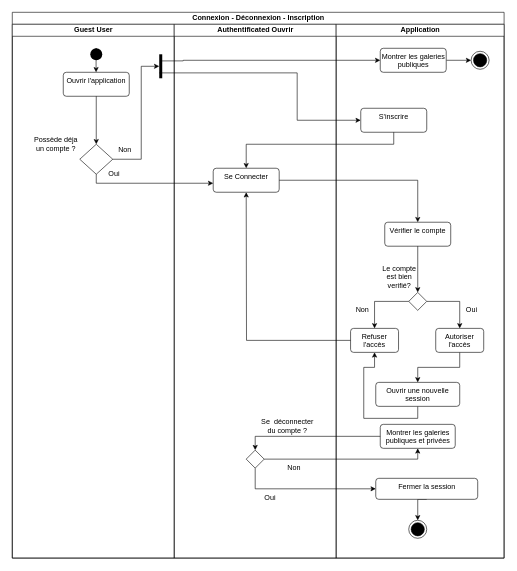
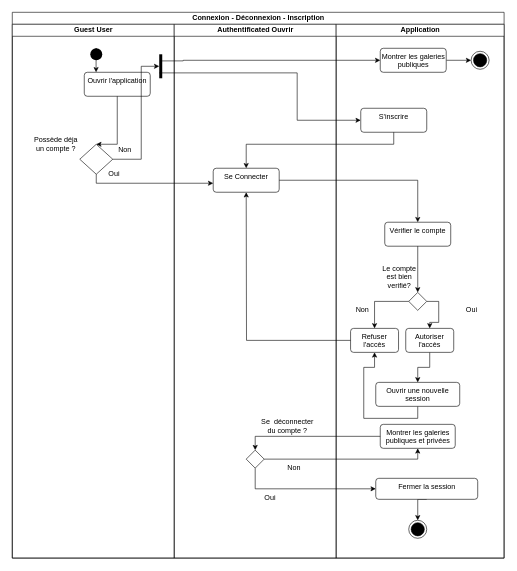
- <mxCell id="12" value="Ouvrir l'application" style="html=1;align=center;verticalAlign=top;rounded=1;absoluteArcSize=1;arcSize=10;dashed=0;whiteSpace=wrap;" parent="11" vertex="1"><mxGeometry x="85" y="80" width="110" height="40" as="geometry" /></mxCell>
+ <mxCell id="12" value="Ouvrir l'application" style="html=1;align=center;verticalAlign=top;rounded=1;absoluteArcSize=1;arcSize=10;dashed=0;whiteSpace=wrap;" parent="11" vertex="1"><mxGeometry x="120" y="80" width="110" height="40" as="geometry" /></mxCell>
- <mxCell id="5" value="Autoriser l'accès" style="html=1;align=center;verticalAlign=top;rounded=1;absoluteArcSize=1;arcSize=10;dashed=0;whiteSpace=wrap;" parent="1" vertex="1"><mxGeometry x="726" y="547" width="80" height="40" as="geometry" /></mxCell>
+ <mxCell id="5" value="Autoriser l'accès" style="html=1;align=center;verticalAlign=top;rounded=1;absoluteArcSize=1;arcSize=10;dashed=0;whiteSpace=wrap;" parent="1" vertex="1"><mxGeometry x="676" y="547" width="80" height="40" as="geometry" /></mxCell>
